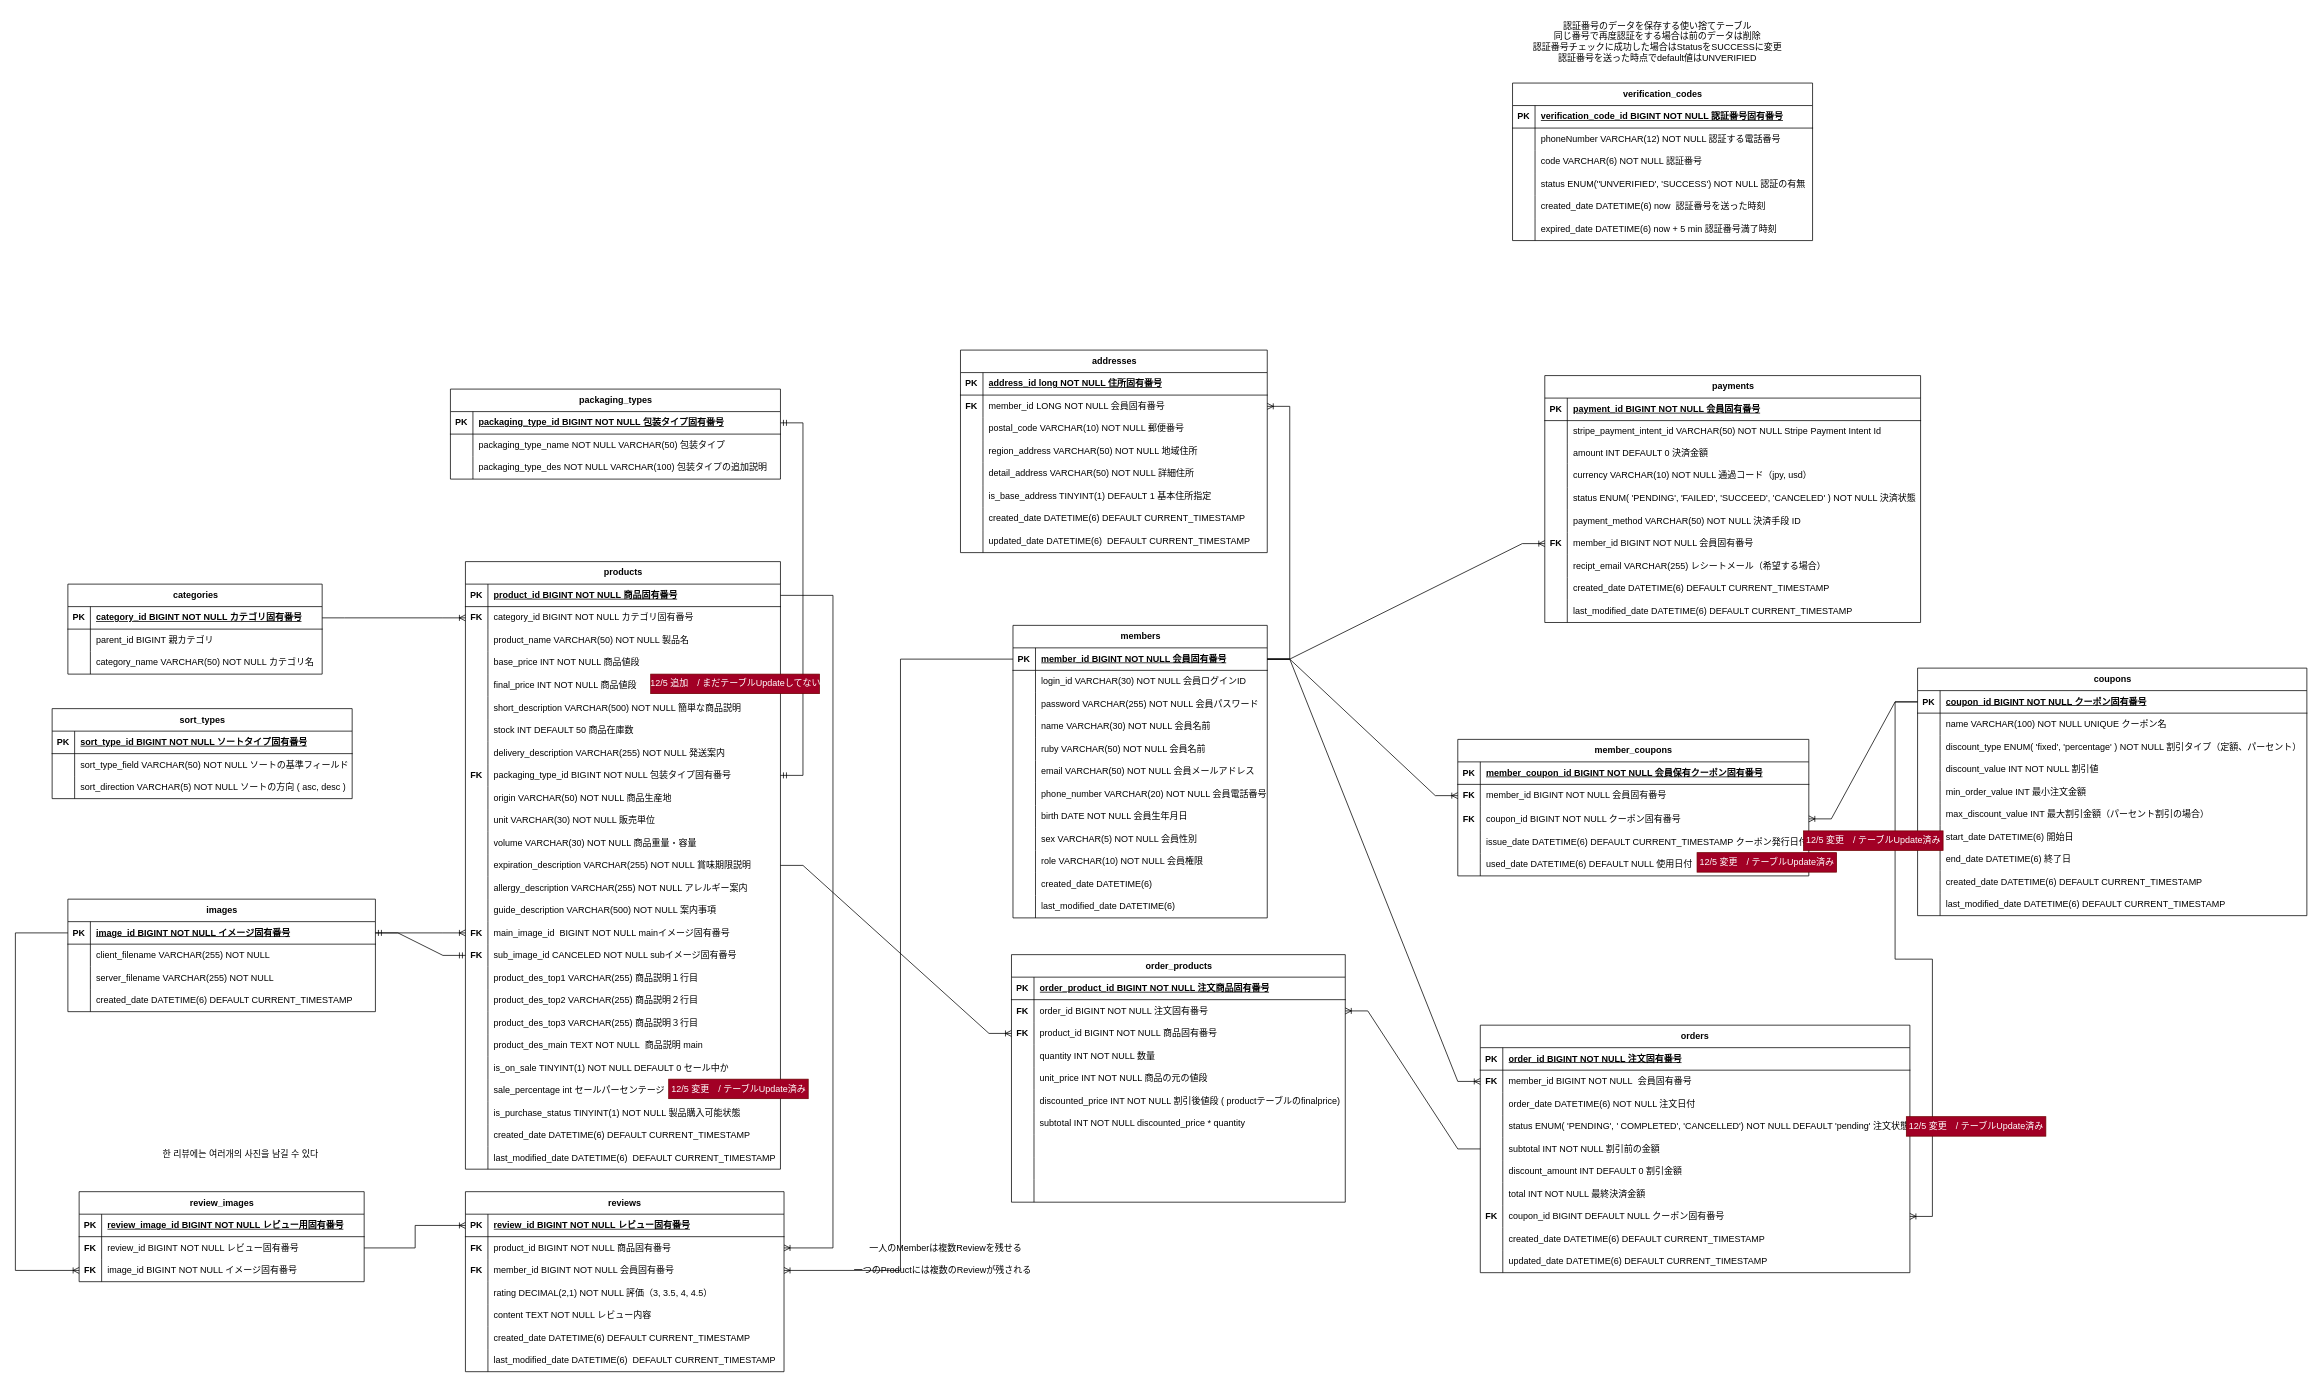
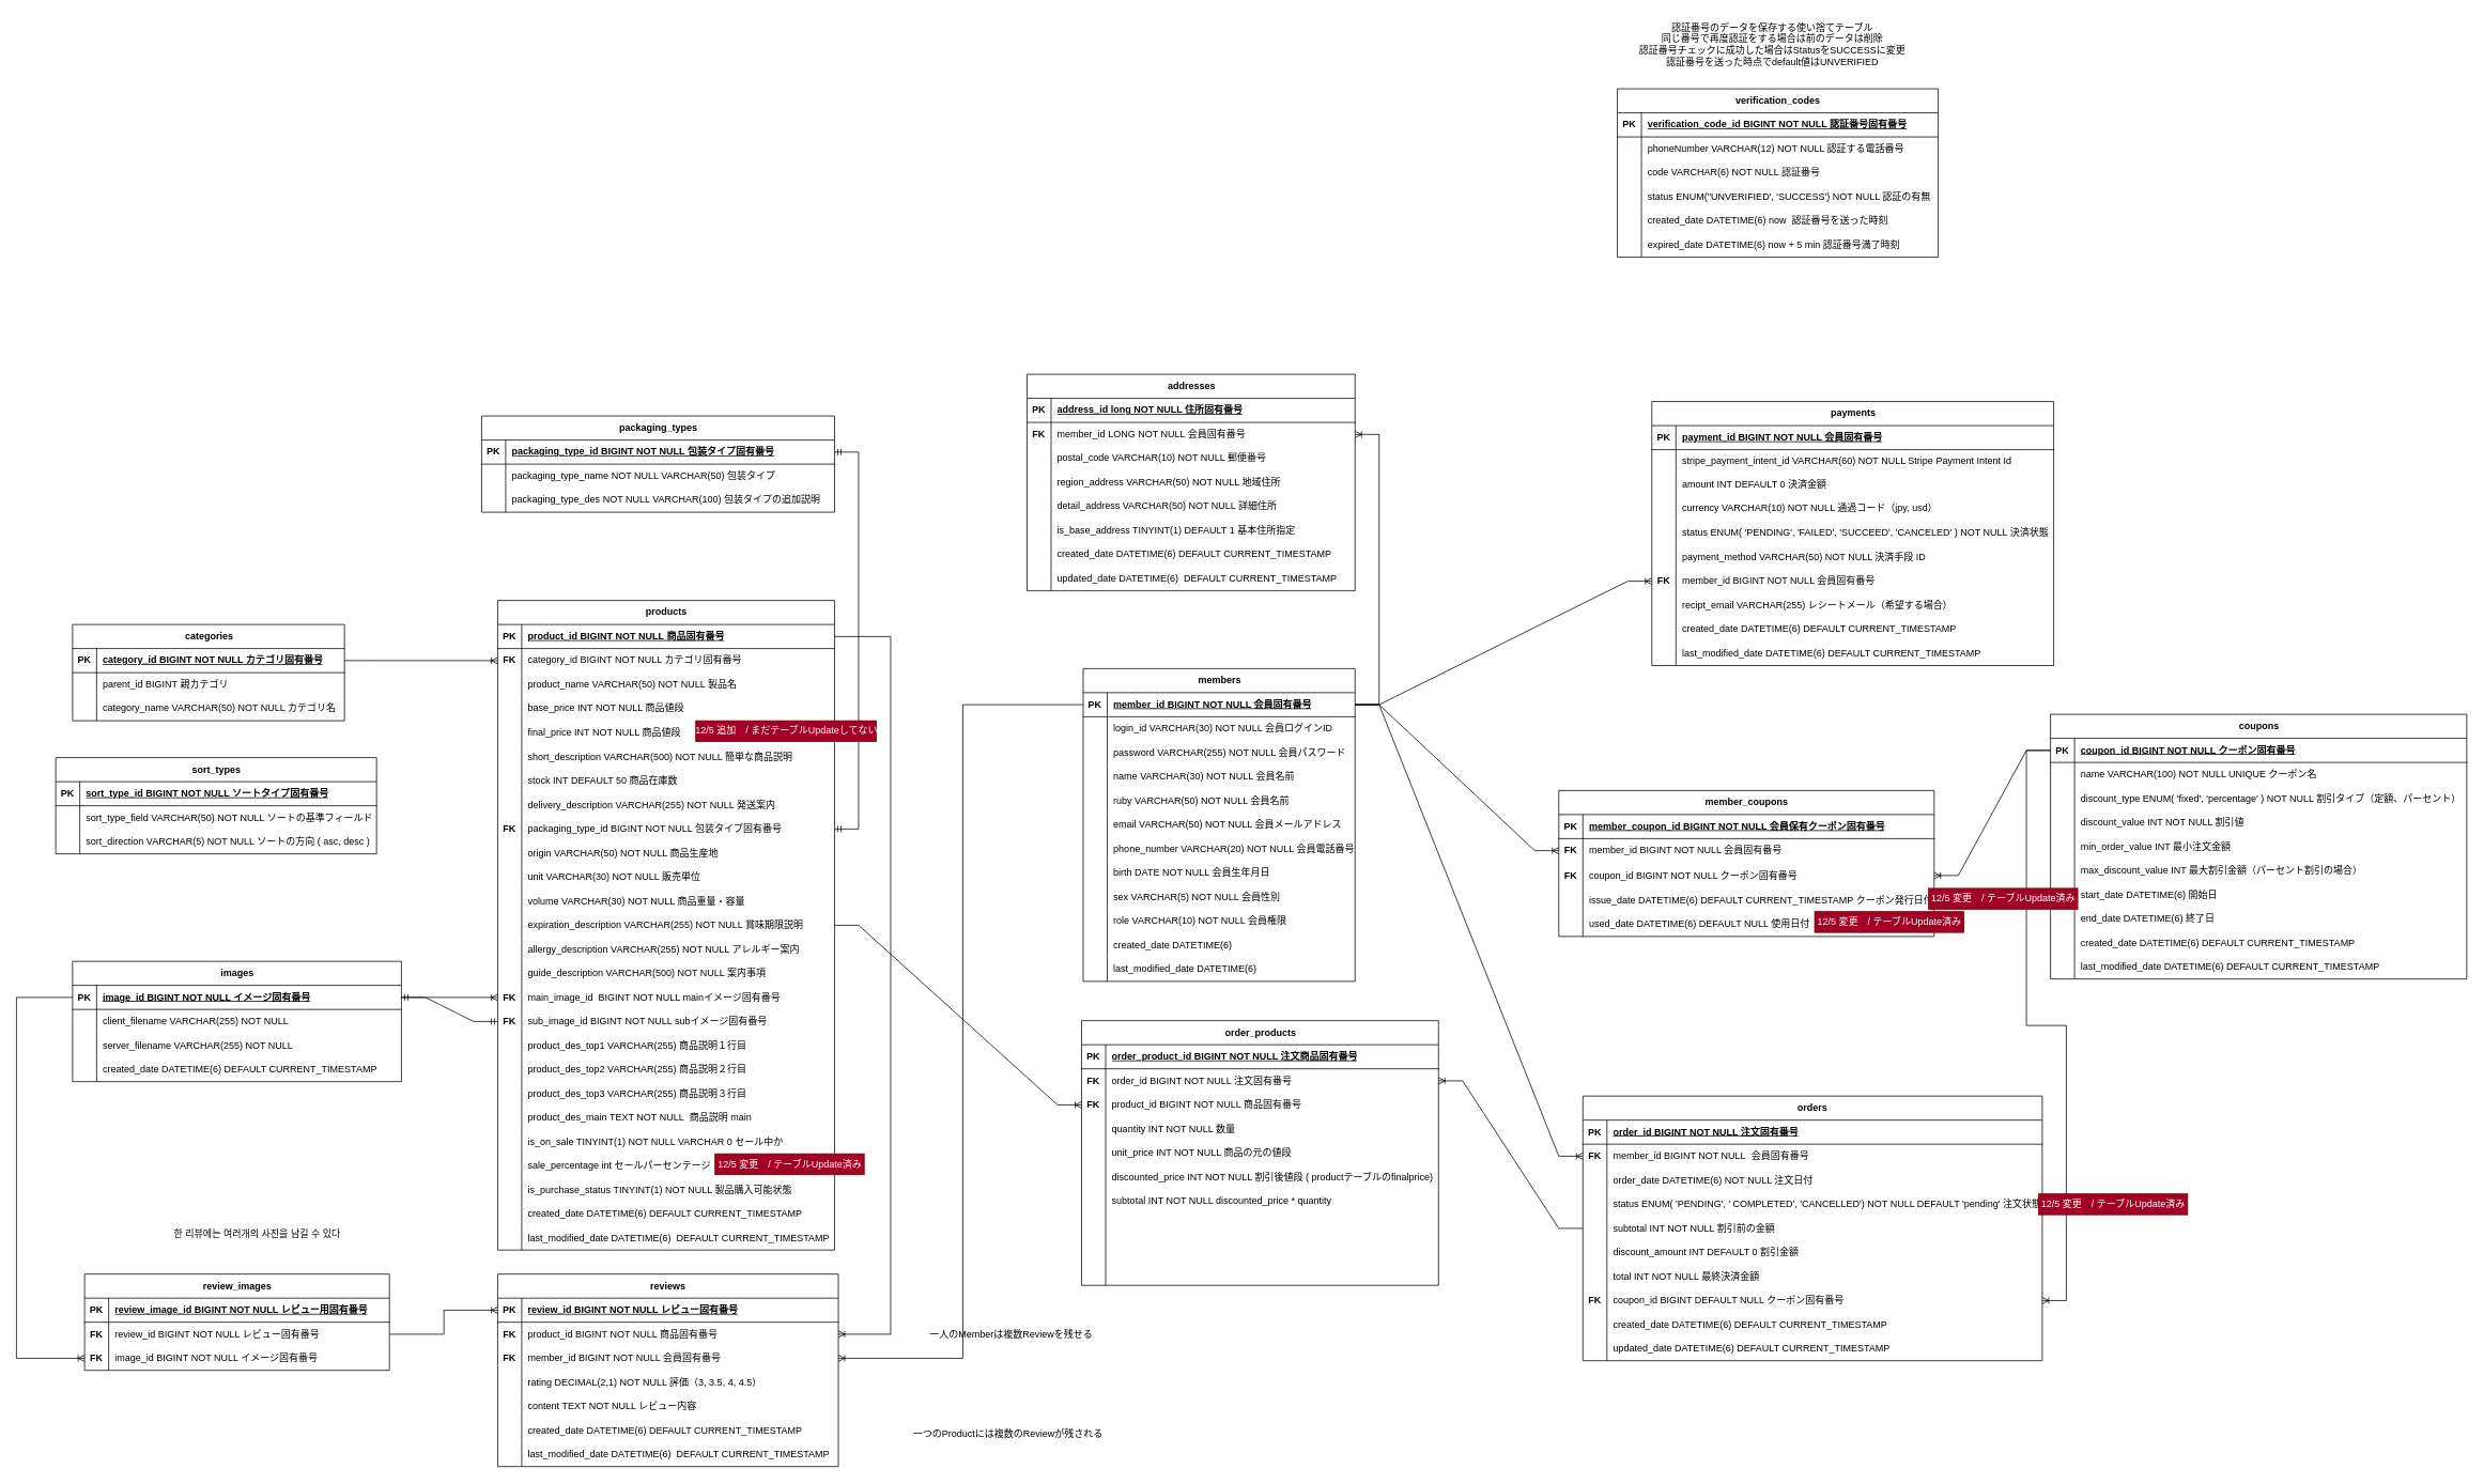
- <mxCell id="191" value="stripe_payment_intent_id VARCHAR(50) NOT NULL Stripe Payment Intent Id&amp;nbsp;" style="shape=partialRectangle;connectable=0;fillColor=none;top=0;left=0;bottom=0;right=0;align=left;spacingLeft=6;overflow=hidden;whiteSpace=wrap;html=1;" parent="189" vertex="1"><mxGeometry x="30" width="471" height="30" as="geometry"><mxRectangle width="471" height="30" as="alternateBounds" /></mxGeometry></mxCell>
+ <mxCell id="191" value="stripe_payment_intent_id VARCHAR(60) NOT NULL Stripe Payment Intent Id&amp;nbsp;" style="shape=partialRectangle;connectable=0;fillColor=none;top=0;left=0;bottom=0;right=0;align=left;spacingLeft=6;overflow=hidden;whiteSpace=wrap;html=1;" parent="189" vertex="1"><mxGeometry x="30" width="471" height="30" as="geometry"><mxRectangle width="471" height="30" as="alternateBounds" /></mxGeometry></mxCell>
- <mxCell id="115" value="sub_image_id CANCELED NOT NULL subイメージ固有番号" style="shape=partialRectangle;connectable=0;fillColor=none;top=0;left=0;bottom=0;right=0;align=left;spacingLeft=6;overflow=hidden;whiteSpace=wrap;html=1;" parent="113" vertex="1"><mxGeometry x="30" width="390" height="30" as="geometry"><mxRectangle width="390" height="30" as="alternateBounds" /></mxGeometry></mxCell>
+ <mxCell id="115" value="sub_image_id BIGINT NOT NULL subイメージ固有番号" style="shape=partialRectangle;connectable=0;fillColor=none;top=0;left=0;bottom=0;right=0;align=left;spacingLeft=6;overflow=hidden;whiteSpace=wrap;html=1;" parent="113" vertex="1"><mxGeometry x="30" width="390" height="30" as="geometry"><mxRectangle width="390" height="30" as="alternateBounds" /></mxGeometry></mxCell>
- <mxCell id="130" value="is_on_sale TINYINT(1) NOT NULL DEFAULT 0 セール中か" style="shape=partialRectangle;connectable=0;fillColor=none;top=0;left=0;bottom=0;right=0;align=left;spacingLeft=6;overflow=hidden;whiteSpace=wrap;html=1;" parent="128" vertex="1"><mxGeometry x="30" width="390" height="30" as="geometry"><mxRectangle width="390" height="30" as="alternateBounds" /></mxGeometry></mxCell>
+ <mxCell id="130" value="is_on_sale TINYINT(1) NOT NULL VARCHAR 0 セール中か" style="shape=partialRectangle;connectable=0;fillColor=none;top=0;left=0;bottom=0;right=0;align=left;spacingLeft=6;overflow=hidden;whiteSpace=wrap;html=1;" parent="128" vertex="1"><mxGeometry x="30" width="390" height="30" as="geometry"><mxRectangle width="390" height="30" as="alternateBounds" /></mxGeometry></mxCell>
- <mxCell id="357" value="一つのProductには複数のReviewが残される" style="text;html=1;align=center;verticalAlign=middle;resizable=0;points=[];autosize=1;strokeColor=none;fillColor=none;" parent="1" vertex="1"><mxGeometry x="1137" y="1680" width="237" height="26" as="geometry" /></mxCell>
+ <mxCell id="357" value="一つのProductには複数のReviewが残される" style="text;html=1;align=center;verticalAlign=middle;resizable=0;points=[];autosize=1;strokeColor=none;fillColor=none;" parent="1" vertex="1"><mxGeometry x="1137" y="1775" width="237" height="26" as="geometry" /></mxCell>
